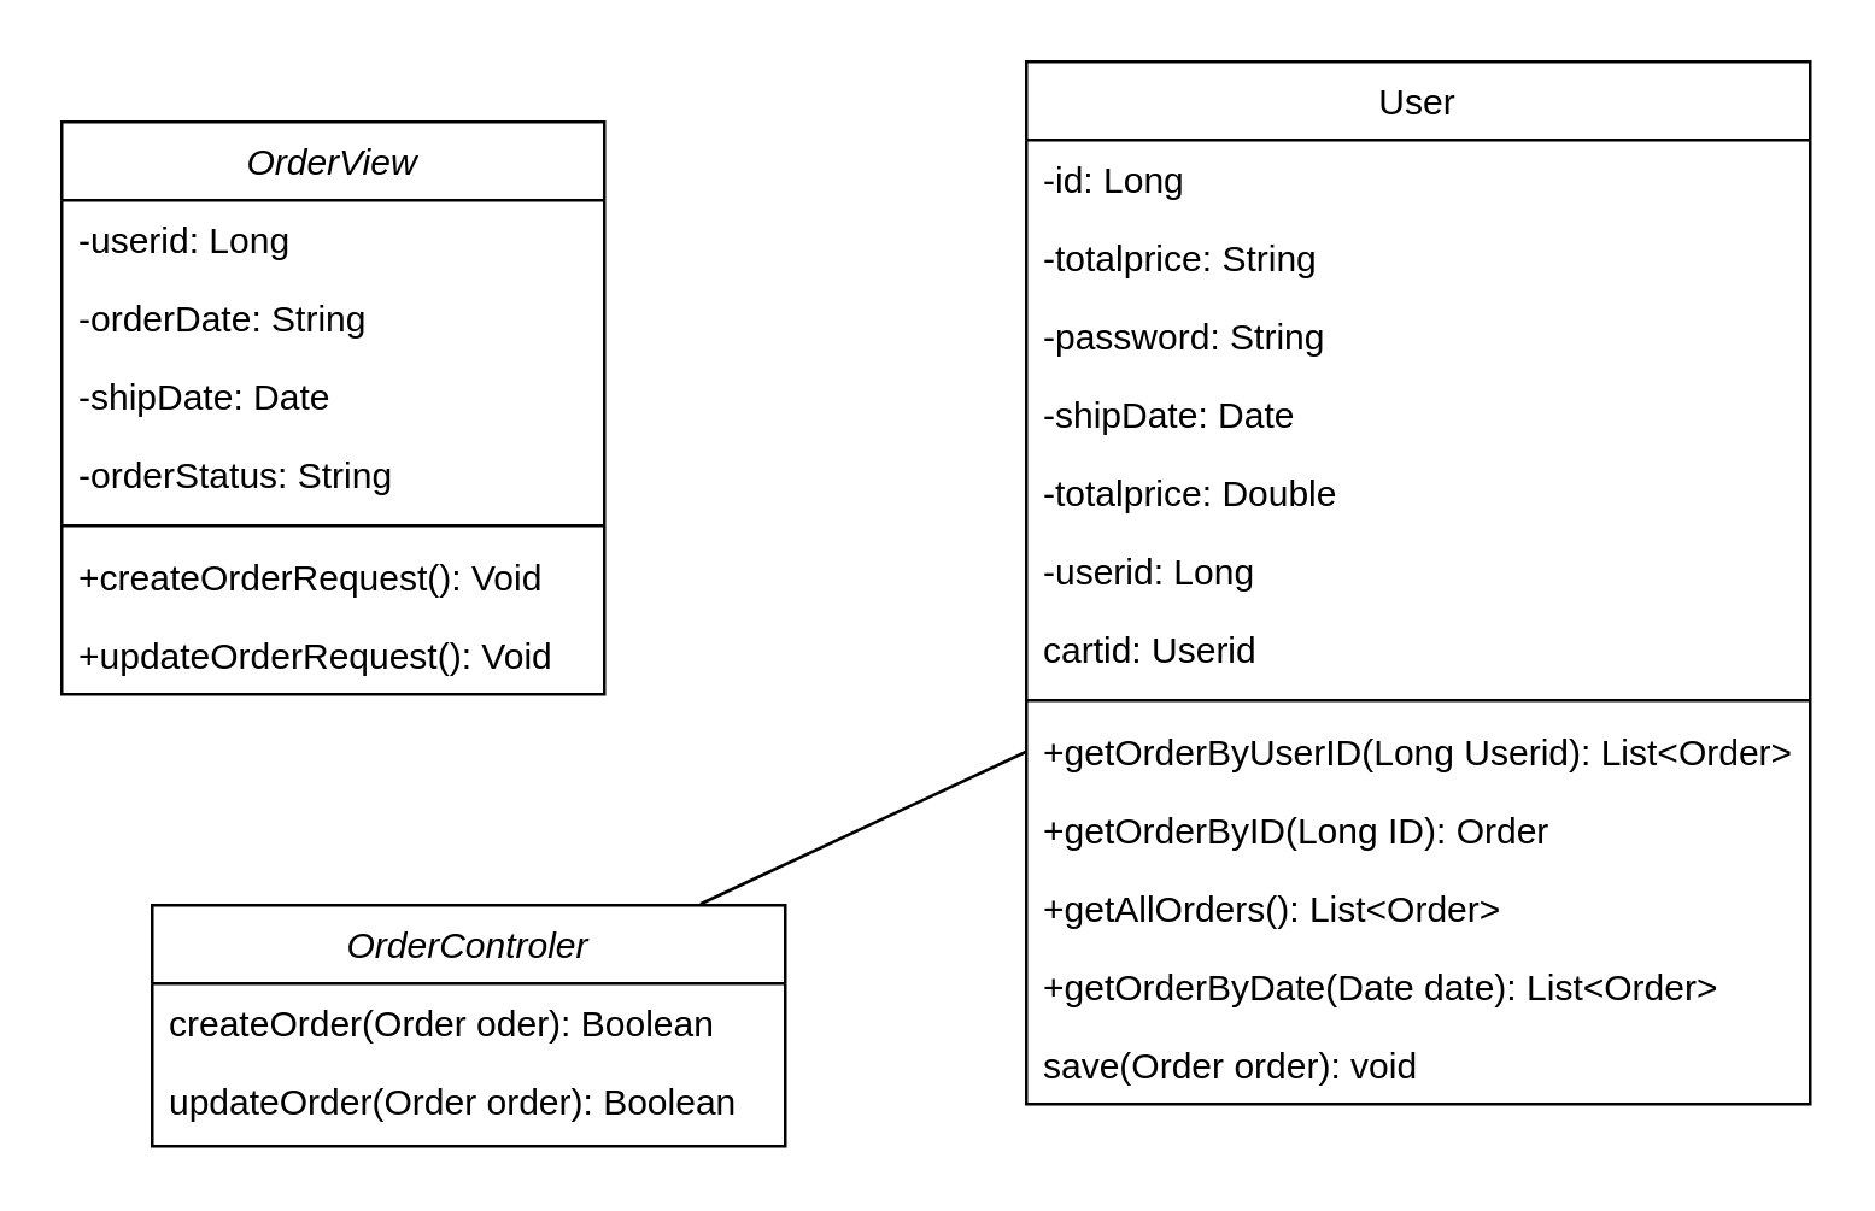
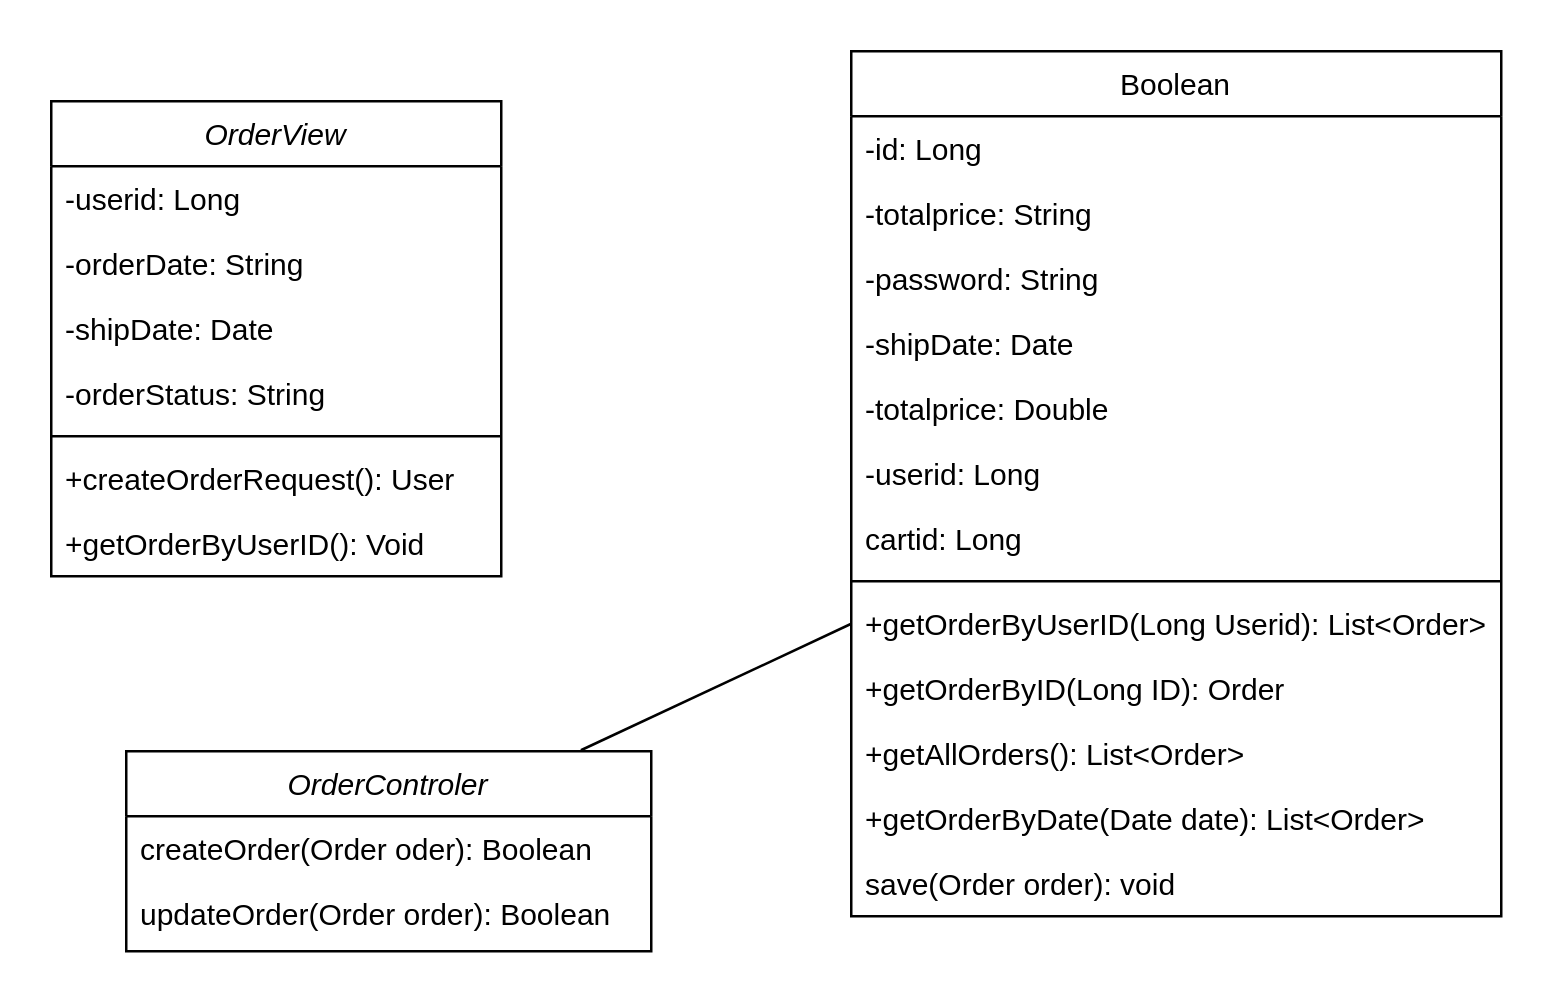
- <mxCell id="10" value="User" style="swimlane;fontStyle=0;align=center;verticalAlign=top;childLayout=stackLayout;horizontal=1;startSize=26;horizontalStack=0;resizeParent=1;resizeLast=0;collapsible=1;marginBottom=0;rounded=0;shadow=0;strokeWidth=1;" vertex="1" parent="1"><mxGeometry x="340" y="20" width="260" height="346" as="geometry"><mxRectangle x="550" y="140" width="160" height="26" as="alternateBounds" /></mxGeometry></mxCell>
+ <mxCell id="10" value="Boolean" style="swimlane;fontStyle=0;align=center;verticalAlign=top;childLayout=stackLayout;horizontal=1;startSize=26;horizontalStack=0;resizeParent=1;resizeLast=0;collapsible=1;marginBottom=0;rounded=0;shadow=0;strokeWidth=1;" vertex="1" parent="1"><mxGeometry x="340" y="20" width="260" height="346" as="geometry"><mxRectangle x="550" y="140" width="160" height="26" as="alternateBounds" /></mxGeometry></mxCell>
- <mxCell id="8" value="+createOrderRequest(): Void" style="text;align=left;verticalAlign=top;spacingLeft=4;spacingRight=4;overflow=hidden;rotatable=0;points=[[0,0.5],[1,0.5]];portConstraint=eastwest;rounded=0;shadow=0;html=0;" vertex="1" parent="2"><mxGeometry y="138" width="180" height="26" as="geometry" /></mxCell>
+ <mxCell id="8" value="+createOrderRequest(): User" style="text;align=left;verticalAlign=top;spacingLeft=4;spacingRight=4;overflow=hidden;rotatable=0;points=[[0,0.5],[1,0.5]];portConstraint=eastwest;rounded=0;shadow=0;html=0;" vertex="1" parent="2"><mxGeometry y="138" width="180" height="26" as="geometry" /></mxCell>
- <mxCell id="17" value="cartid: Userid" style="text;align=left;verticalAlign=top;spacingLeft=4;spacingRight=4;overflow=hidden;rotatable=0;points=[[0,0.5],[1,0.5]];portConstraint=eastwest;rounded=0;shadow=0;html=0;" vertex="1" parent="10"><mxGeometry y="182" width="260" height="26" as="geometry" /></mxCell>
+ <mxCell id="17" value="cartid: Long" style="text;align=left;verticalAlign=top;spacingLeft=4;spacingRight=4;overflow=hidden;rotatable=0;points=[[0,0.5],[1,0.5]];portConstraint=eastwest;rounded=0;shadow=0;html=0;" vertex="1" parent="10"><mxGeometry y="182" width="260" height="26" as="geometry" /></mxCell>
- <mxCell id="9" value="+updateOrderRequest(): Void" style="text;align=left;verticalAlign=top;spacingLeft=4;spacingRight=4;overflow=hidden;rotatable=0;points=[[0,0.5],[1,0.5]];portConstraint=eastwest;rounded=0;shadow=0;html=0;" vertex="1" parent="2"><mxGeometry y="164" width="180" height="26" as="geometry" /></mxCell>
+ <mxCell id="9" value="+getOrderByUserID(): Void" style="text;align=left;verticalAlign=top;spacingLeft=4;spacingRight=4;overflow=hidden;rotatable=0;points=[[0,0.5],[1,0.5]];portConstraint=eastwest;rounded=0;shadow=0;html=0;" vertex="1" parent="2"><mxGeometry y="164" width="180" height="26" as="geometry" /></mxCell>
